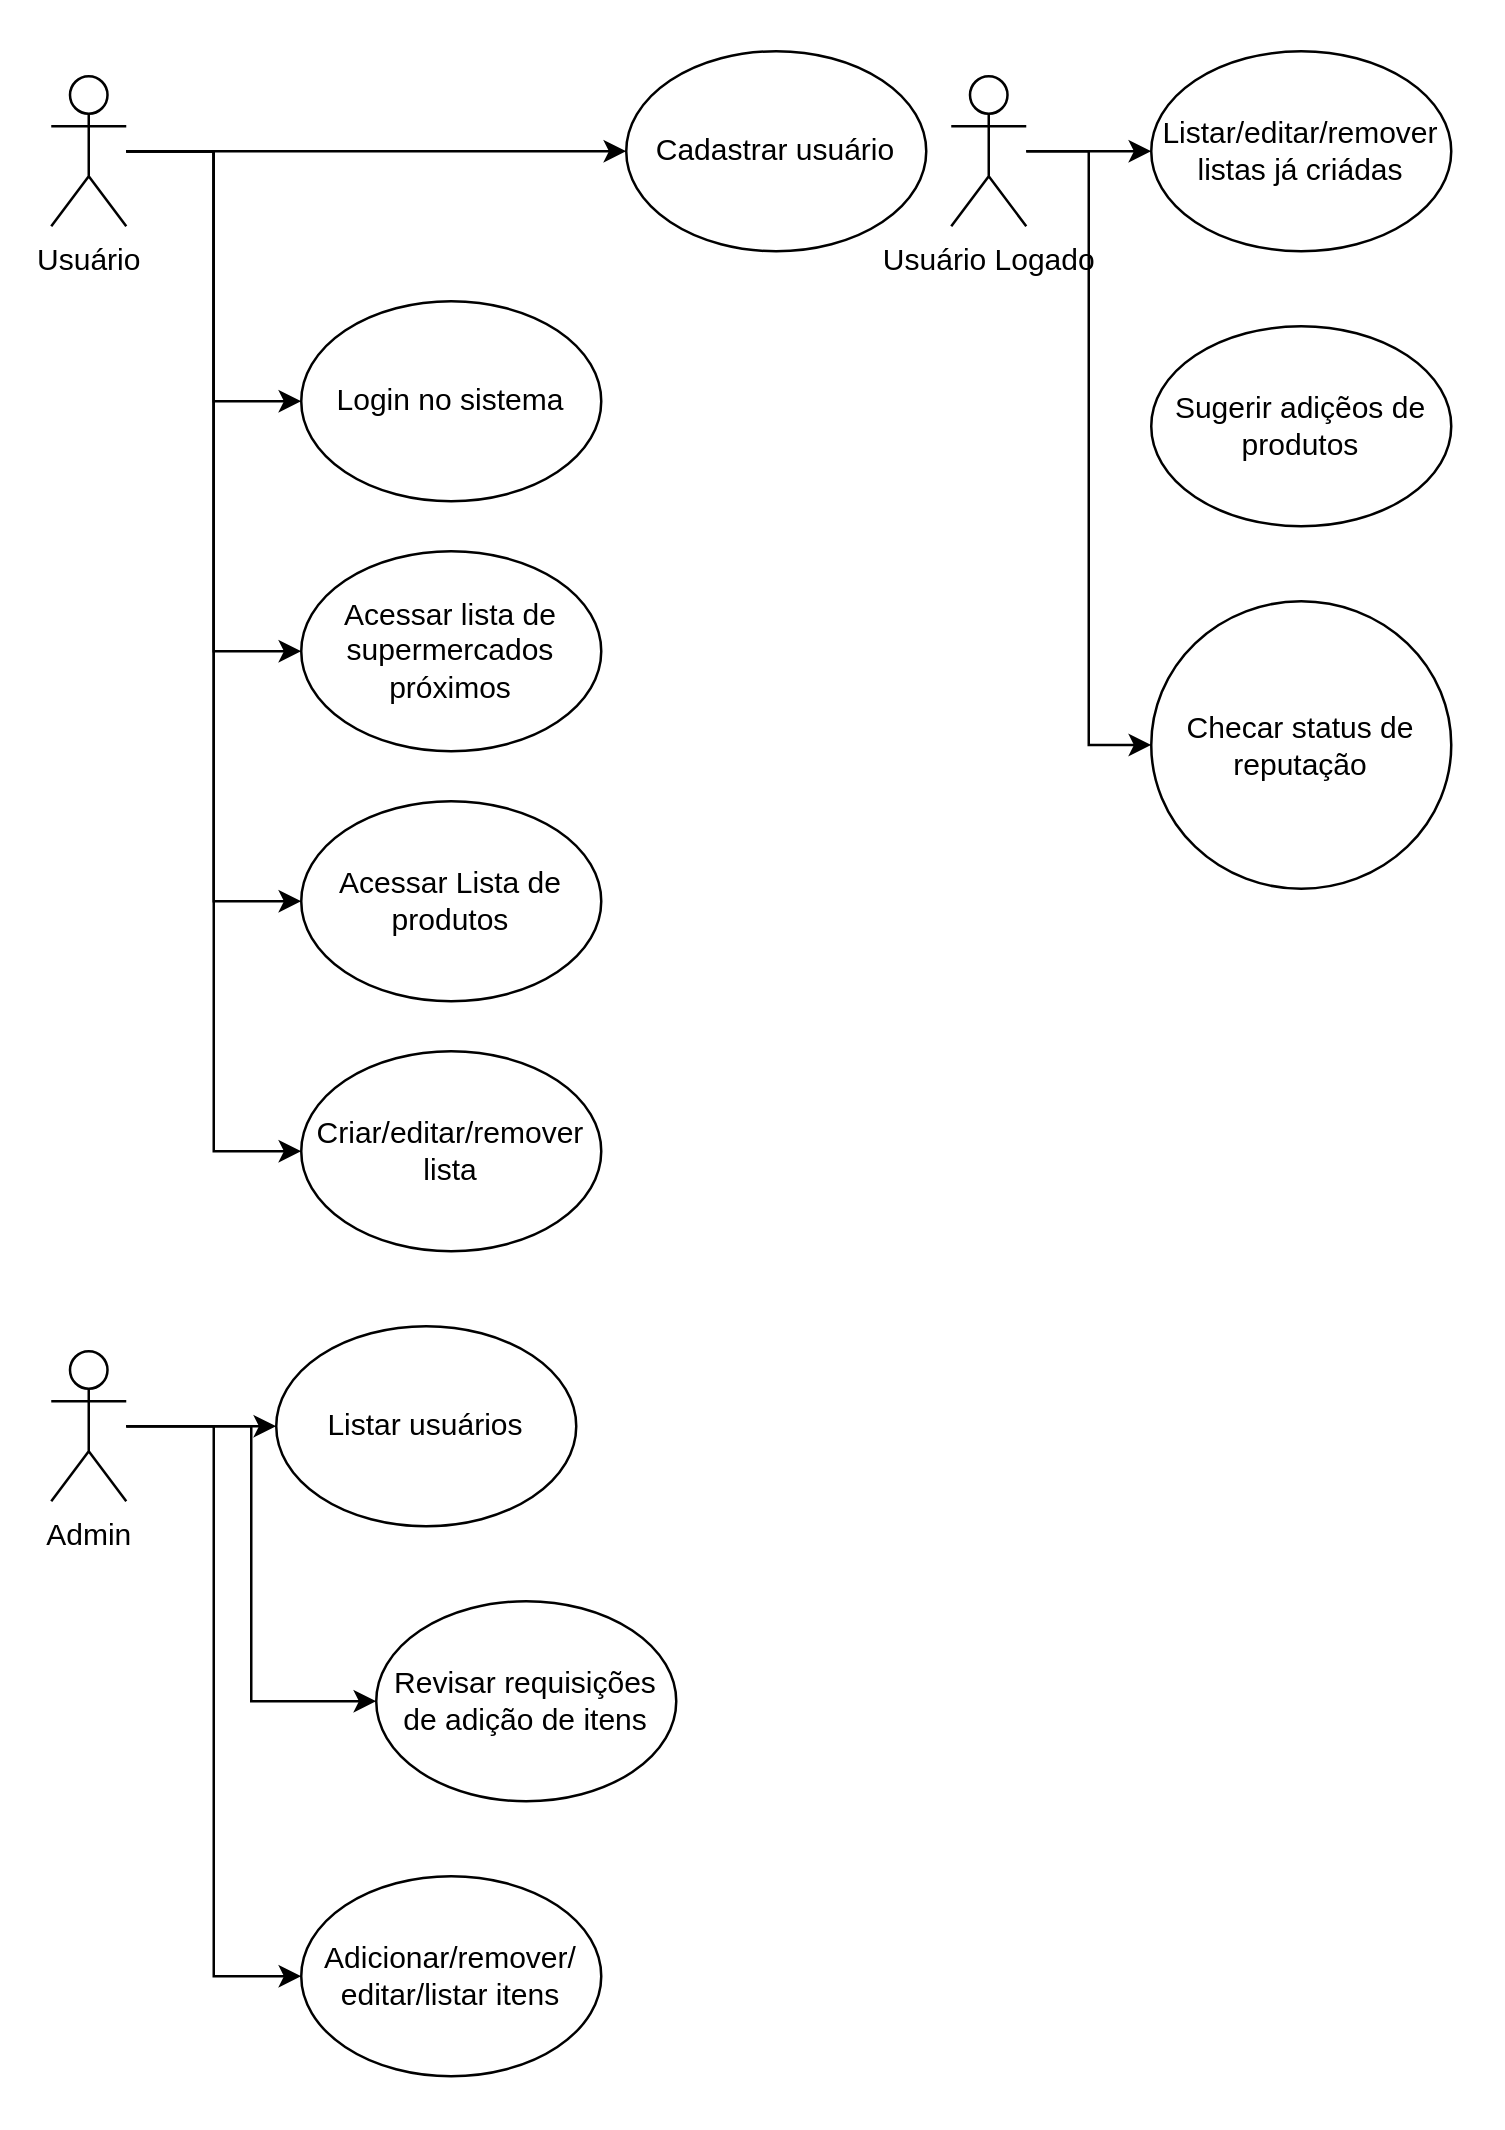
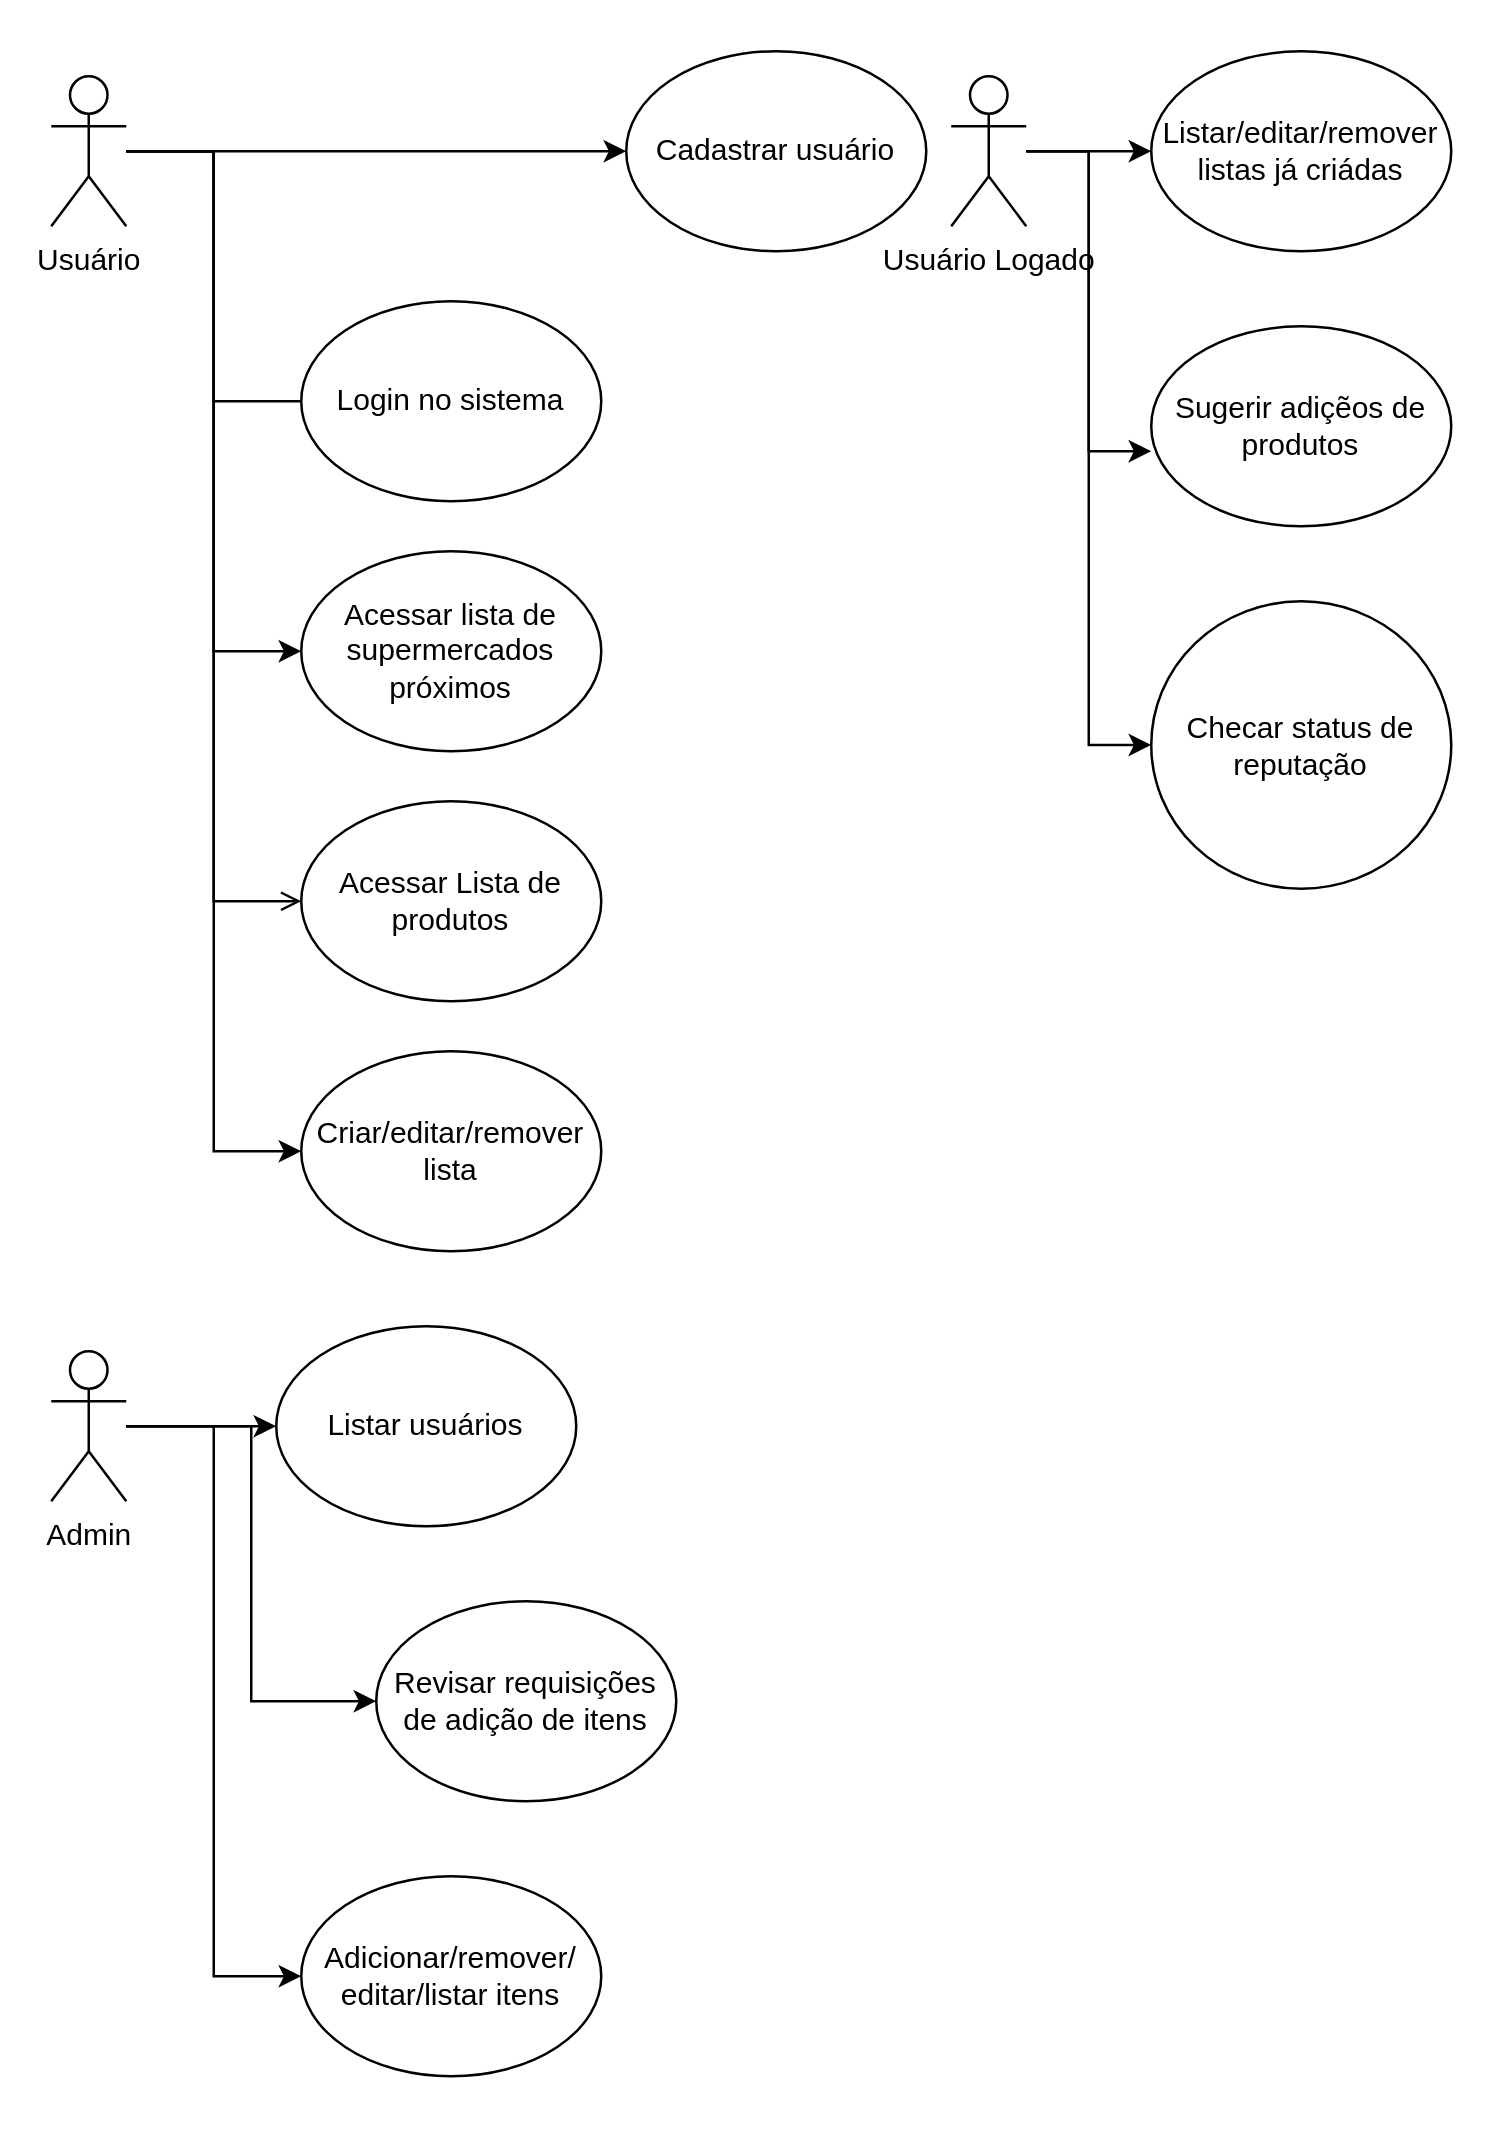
- <mxCell id="3" style="edgeStyle=orthogonalEdgeStyle;rounded=0;orthogonalLoop=1;jettySize=auto;html=1;entryX=0;entryY=0.5;entryDx=0;entryDy=0;" parent="1" source="7" target="8" edge="1"><mxGeometry relative="1" as="geometry"><mxPoint x="80" y="160" as="targetPoint" /></mxGeometry></mxCell>
+ <mxCell id="3" style="edgeStyle=orthogonalEdgeStyle;rounded=0;orthogonalLoop=1;jettySize=auto;html=1;entryX=0;entryY=0.5;entryDx=0;entryDy=0;endArrow=none;" parent="1" source="7" target="8" edge="1"><mxGeometry relative="1" as="geometry"><mxPoint x="80" y="160" as="targetPoint" /></mxGeometry></mxCell>
+ <mxCell id="26" style="edgeStyle=orthogonalEdgeStyle;rounded=0;orthogonalLoop=1;jettySize=auto;html=1;entryX=0;entryY=0.625;entryDx=0;entryDy=0;entryPerimeter=0;" parent="1" source="14" target="17" edge="1"><mxGeometry relative="1" as="geometry" /></mxCell>
- <mxCell id="5" style="edgeStyle=orthogonalEdgeStyle;rounded=0;orthogonalLoop=1;jettySize=auto;html=1;entryX=0;entryY=0.5;entryDx=0;entryDy=0;" parent="1" source="7" target="11" edge="1"><mxGeometry relative="1" as="geometry" /></mxCell>
+ <mxCell id="5" style="edgeStyle=orthogonalEdgeStyle;rounded=0;orthogonalLoop=1;jettySize=auto;html=1;entryX=0;entryY=0.5;entryDx=0;entryDy=0;endArrow=open;" parent="1" source="7" target="11" edge="1"><mxGeometry relative="1" as="geometry" /></mxCell>
